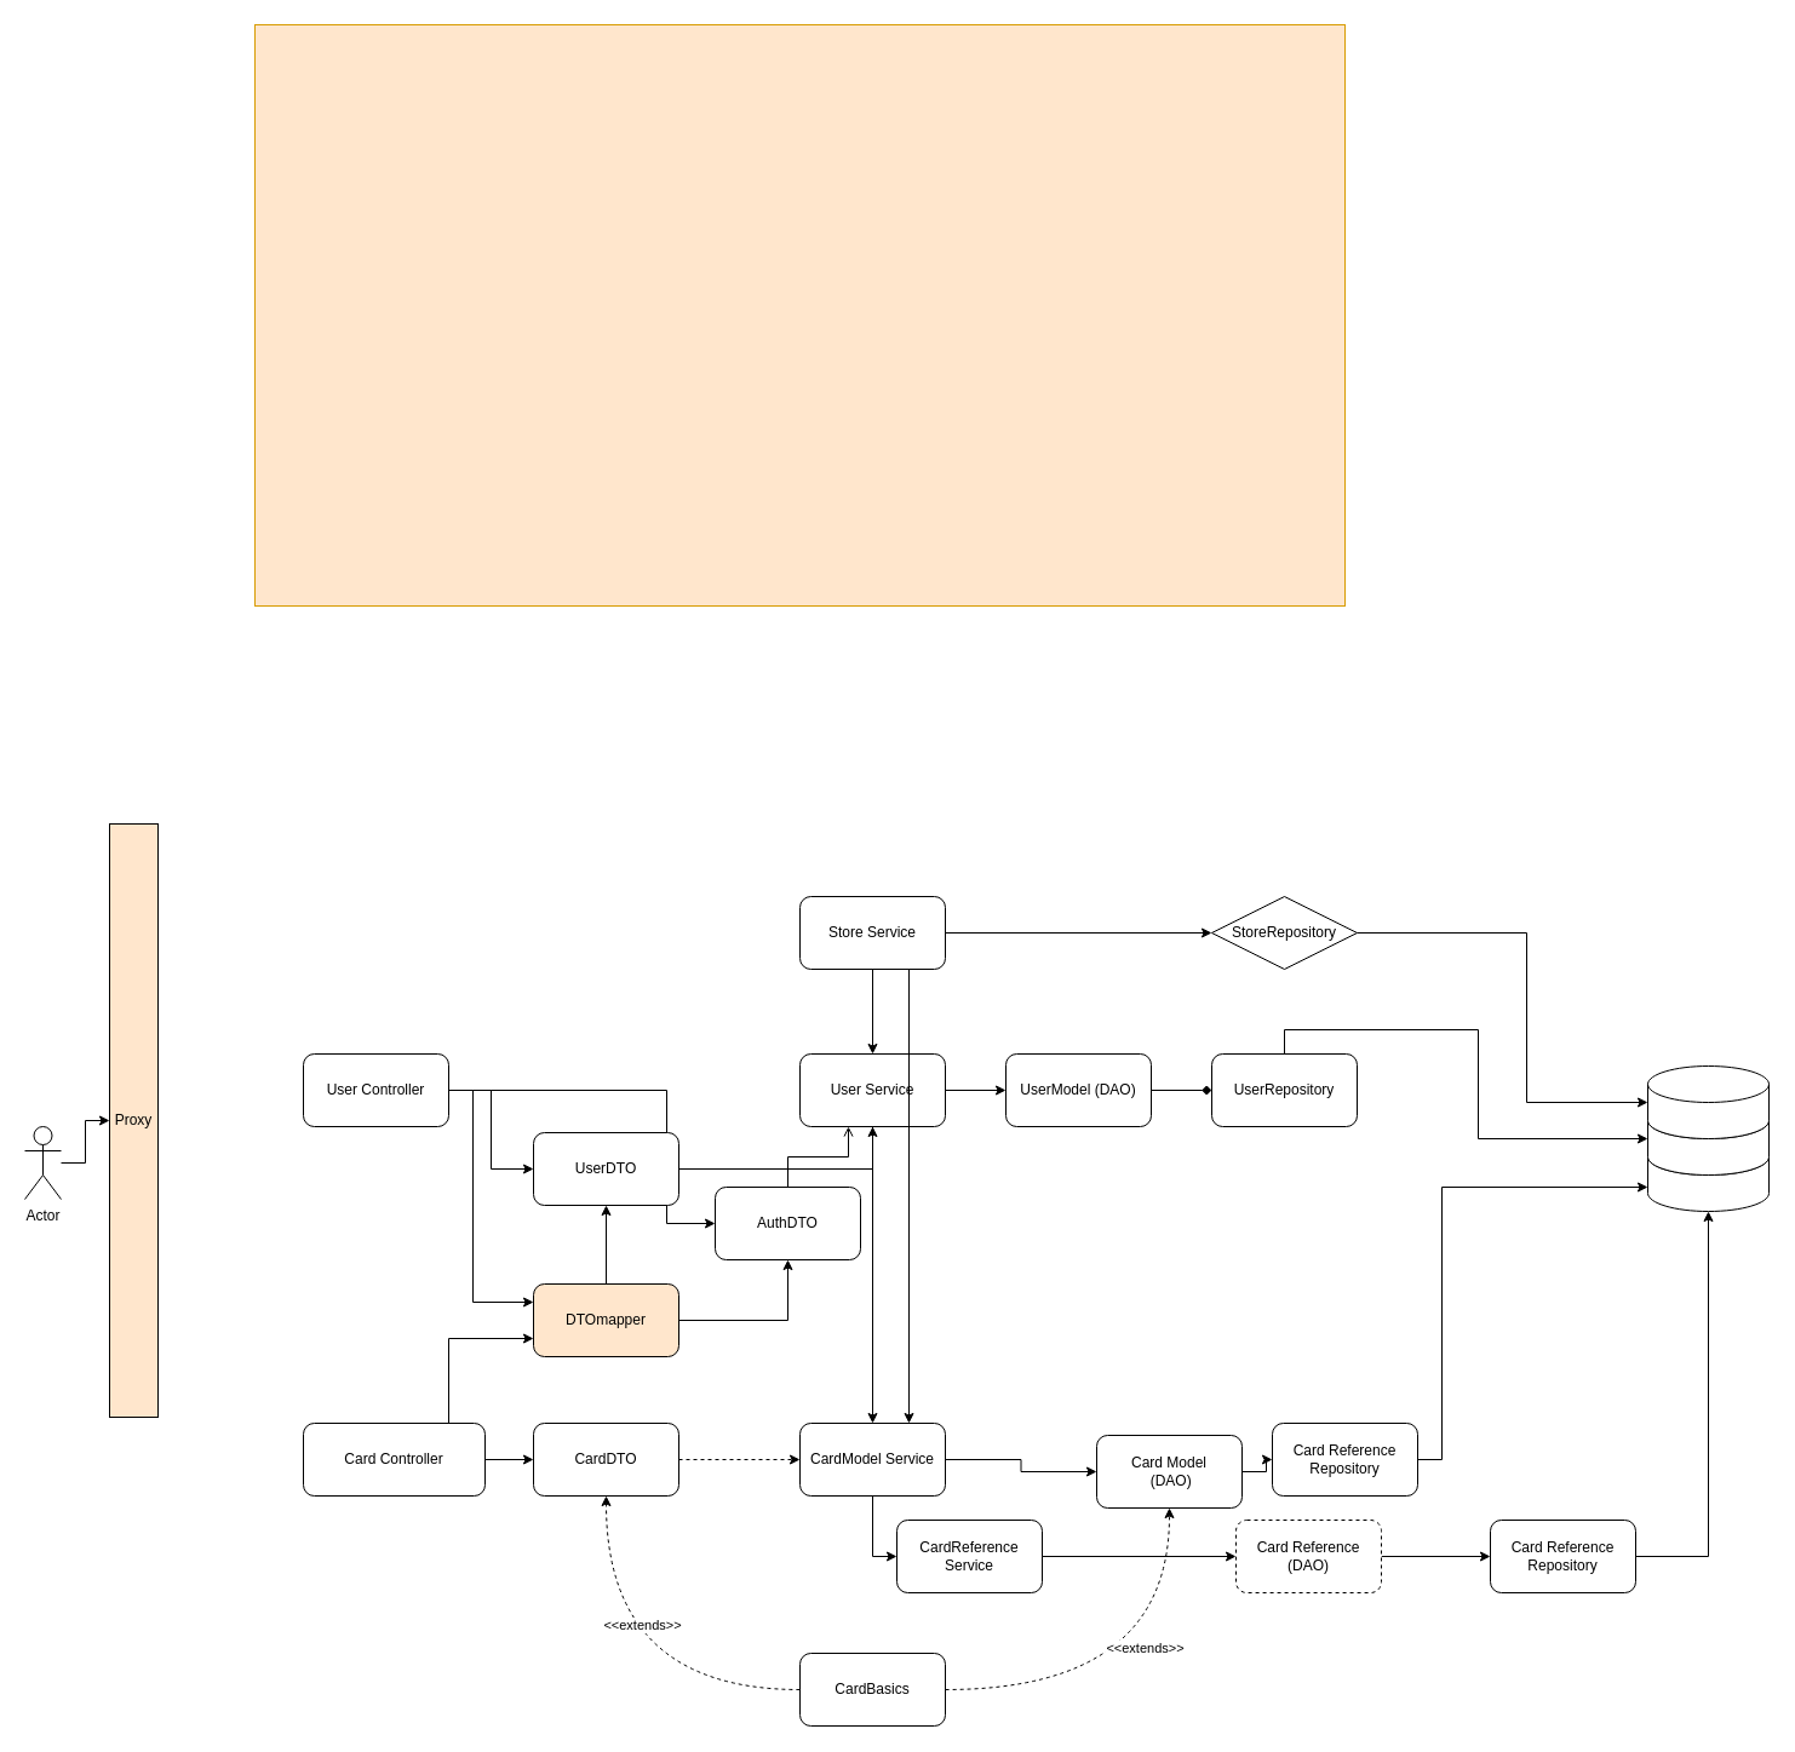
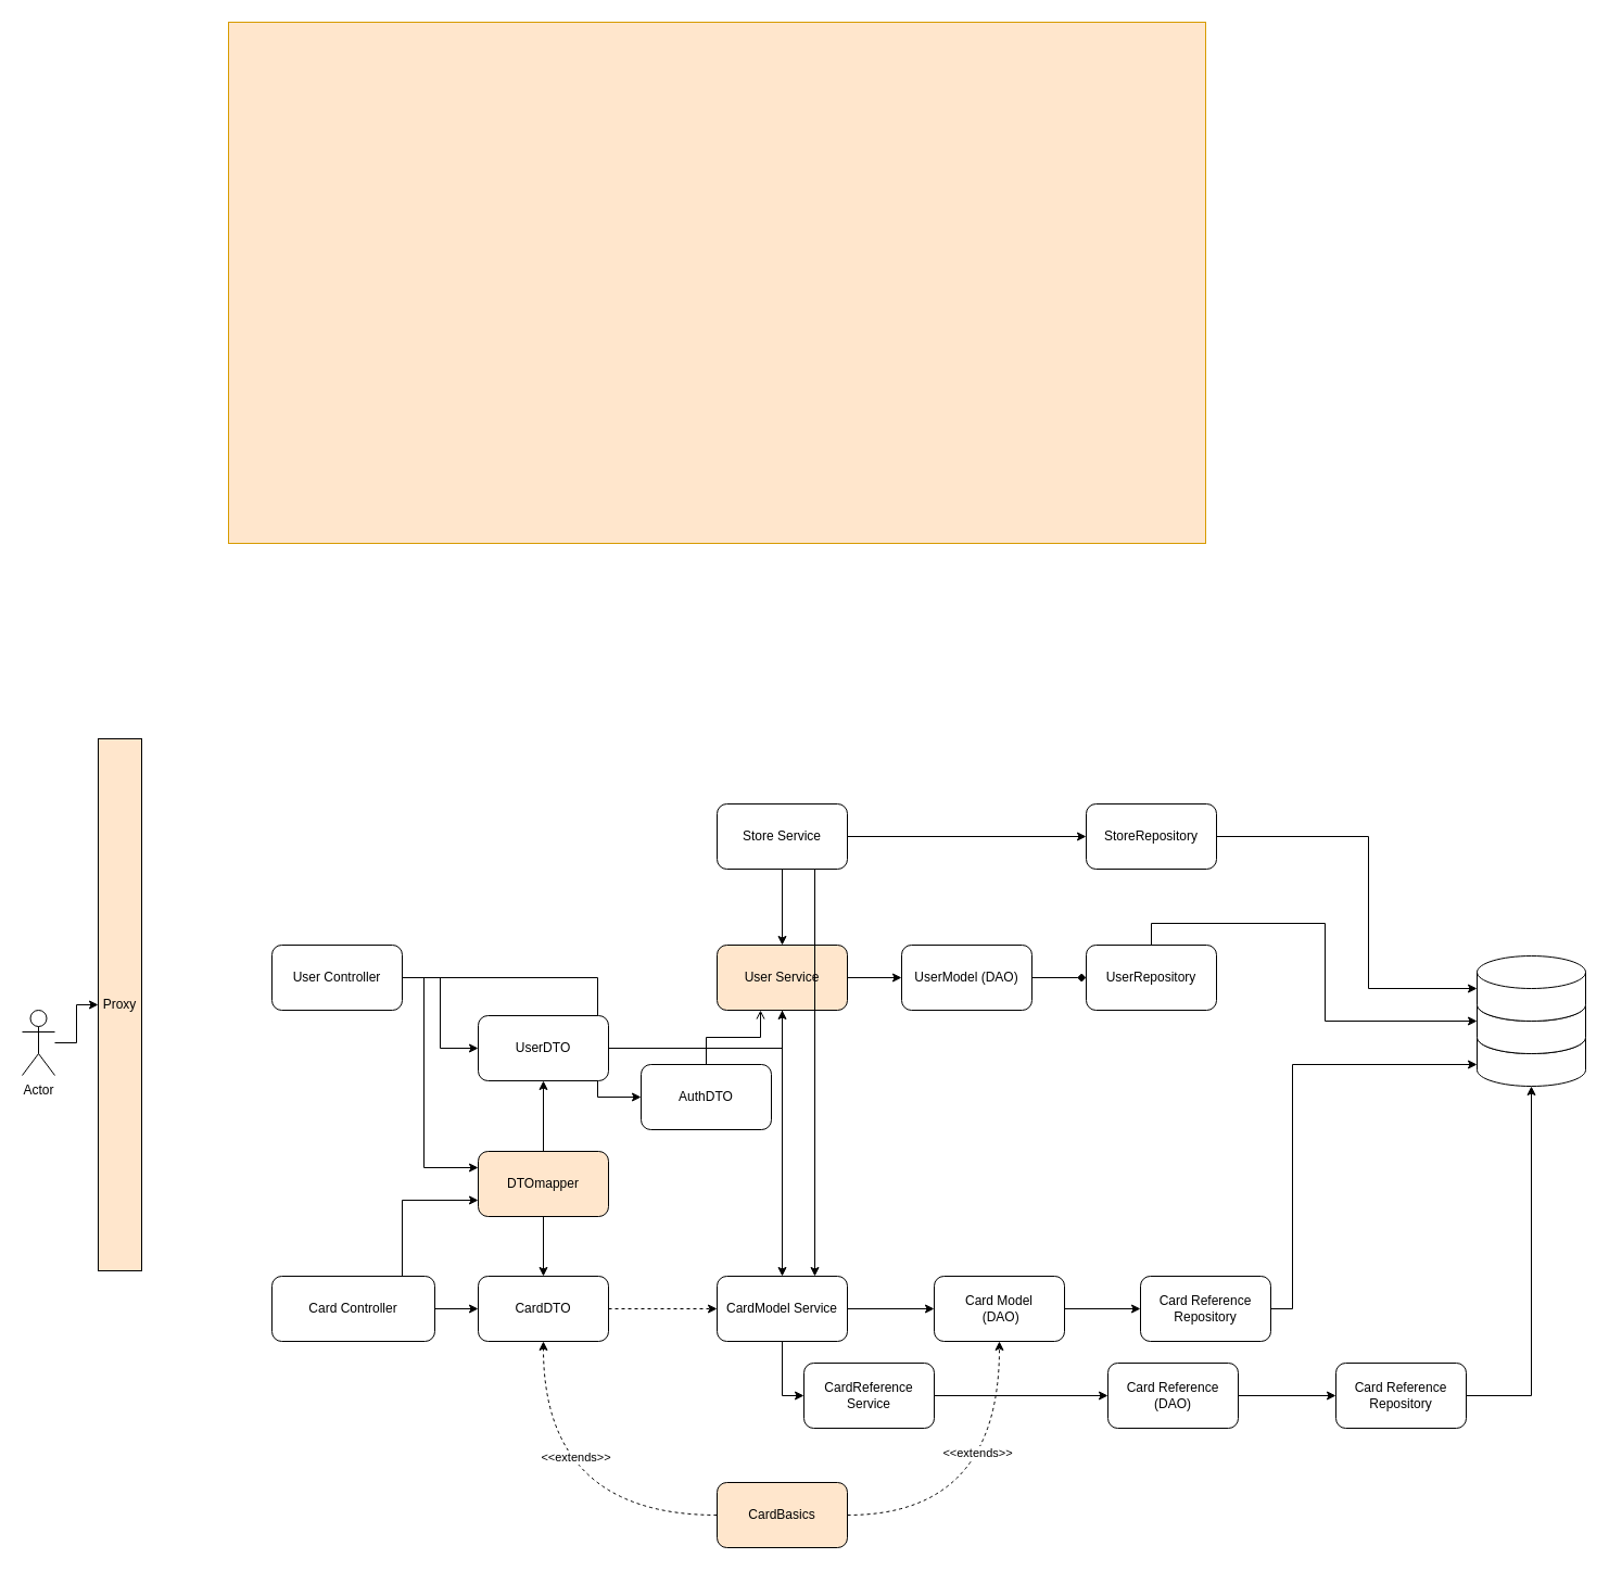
- <mxCell id="53" value="StoreRepository" style="rhombus;whiteSpace=wrap;html=1;" vertex="1" parent="1"><mxGeometry x="1000" y="740" width="120" height="60" as="geometry" /></mxCell>
+ <mxCell id="53" value="StoreRepository" style="rounded=1;whiteSpace=wrap;html=1;" vertex="1" parent="1"><mxGeometry x="1000" y="740" width="120" height="60" as="geometry" /></mxCell>
- <mxCell id="7" value="&lt;div&gt;User Service&lt;/div&gt;" style="rounded=1;whiteSpace=wrap;html=1;" parent="1" vertex="1"><mxGeometry x="660" y="870" width="120" height="60" as="geometry" /></mxCell>
+ <mxCell id="7" value="&lt;div&gt;User Service&lt;/div&gt;" style="rounded=1;whiteSpace=wrap;html=1;fillColor=#ffe6cc;" parent="1" vertex="1"><mxGeometry x="660" y="870" width="120" height="60" as="geometry" /></mxCell>
- <mxCell id="47" style="edgeStyle=orthogonalEdgeStyle;rounded=0;orthogonalLoop=1;jettySize=auto;html=1;entryX=0.5;entryY=1;entryDx=0;entryDy=0;" edge="1" parent="1" source="48" target="27"><mxGeometry relative="1" as="geometry" /></mxCell>
+ <mxCell id="47" style="edgeStyle=orthogonalEdgeStyle;rounded=0;orthogonalLoop=1;jettySize=auto;html=1;" edge="1" parent="1" source="48" target="25"><mxGeometry relative="1" as="geometry" /></mxCell>
- <mxCell id="21" value="&lt;div&gt;Card Model&lt;/div&gt;&amp;nbsp;(DAO)" style="rounded=1;whiteSpace=wrap;html=1;" parent="1" vertex="1"><mxGeometry x="905" y="1185" width="120" height="60" as="geometry" /></mxCell>
+ <mxCell id="21" value="&lt;div&gt;Card Model&lt;/div&gt;&amp;nbsp;(DAO)" style="rounded=1;whiteSpace=wrap;html=1;" parent="1" vertex="1"><mxGeometry x="860" y="1175" width="120" height="60" as="geometry" /></mxCell>
- <mxCell id="38" value="&lt;div&gt;Card Reference (DAO)&lt;br&gt;&lt;/div&gt;" style="rounded=1;whiteSpace=wrap;html=1;dashed=1;" vertex="1" parent="1"><mxGeometry x="1020" y="1255" width="120" height="60" as="geometry" /></mxCell>
+ <mxCell id="38" value="&lt;div&gt;Card Reference (DAO)&lt;br&gt;&lt;/div&gt;" style="rounded=1;whiteSpace=wrap;html=1;" vertex="1" parent="1"><mxGeometry x="1020" y="1255" width="120" height="60" as="geometry" /></mxCell>
- <mxCell id="36" value="&lt;div&gt;CardBasics&lt;br&gt;&lt;/div&gt;" style="rounded=1;whiteSpace=wrap;html=1;" vertex="1" parent="1"><mxGeometry x="660" y="1365" width="120" height="60" as="geometry" /></mxCell>
+ <mxCell id="36" value="&lt;div&gt;CardBasics&lt;br&gt;&lt;/div&gt;" style="rounded=1;whiteSpace=wrap;html=1;fillColor=#ffe6cc;" vertex="1" parent="1"><mxGeometry x="660" y="1365" width="120" height="60" as="geometry" /></mxCell>
